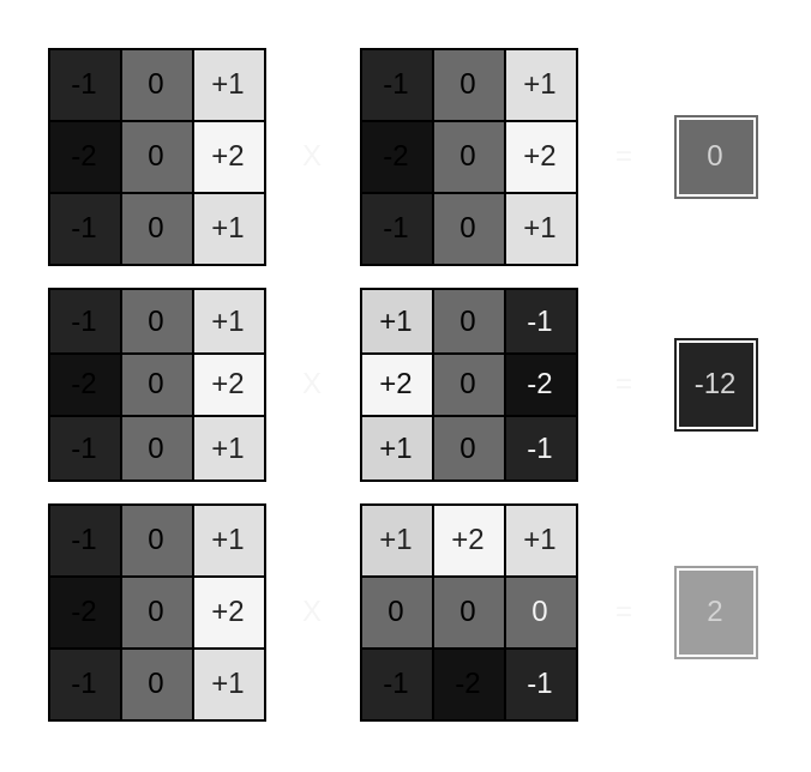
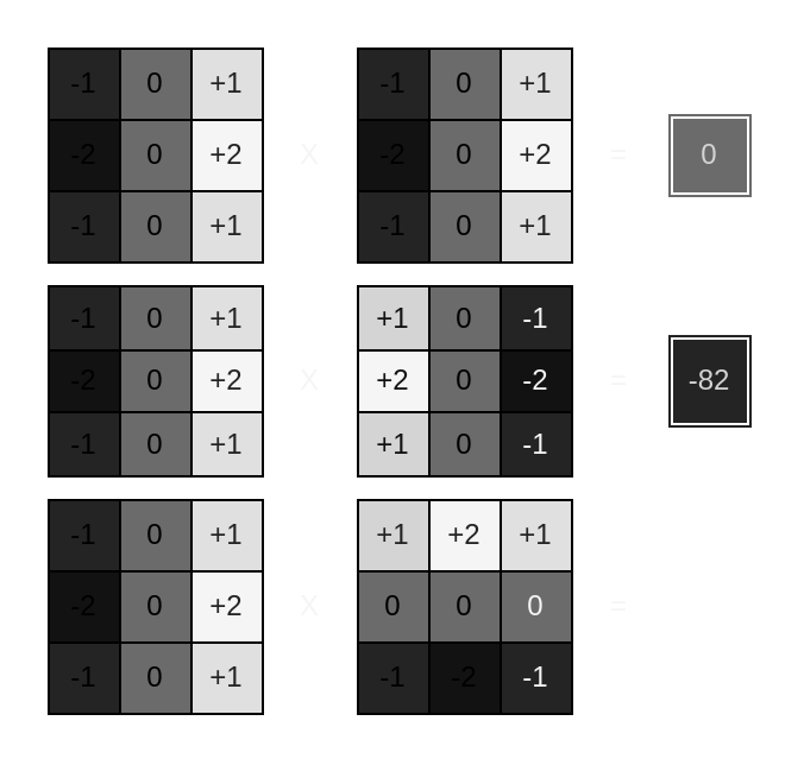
- <mxCell id="55" value="-12" style="shape=ext;double=1;rounded=0;whiteSpace=wrap;html=1;strokeColor=#FFFFFF;fontColor=#D4D4D4;fillColor=#242424;" vertex="1" parent="1"><mxGeometry x="280" y="140" width="36" height="40" as="geometry" /></mxCell>
+ <mxCell id="55" value="-82" style="shape=ext;double=1;rounded=0;whiteSpace=wrap;html=1;strokeColor=#FFFFFF;fontColor=#D4D4D4;fillColor=#242424;" vertex="1" parent="1"><mxGeometry x="280" y="140" width="36" height="40" as="geometry" /></mxCell>
- <mxCell id="82" value="2" style="shape=ext;double=1;rounded=0;whiteSpace=wrap;html=1;strokeColor=#FFFFFF;fontColor=#D4D4D4;fillColor=#9E9E9E;" vertex="1" parent="1"><mxGeometry x="280" y="235" width="36" height="40" as="geometry" /></mxCell>
